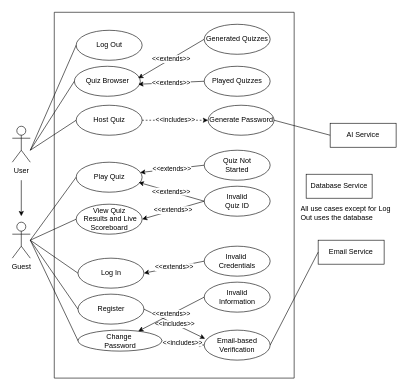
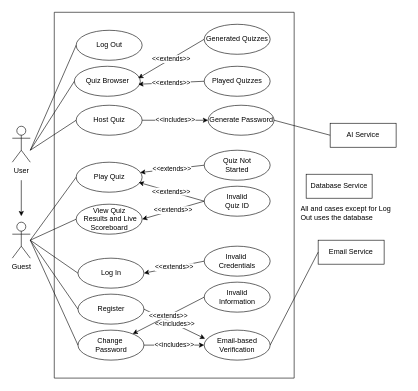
- <mxCell id="37" value="&amp;lt;&amp;lt;includes&amp;gt;&amp;gt;" style="endArrow=classic;html=1;rounded=0;entryX=0;entryY=0.5;entryDx=0;entryDy=0;exitX=1;exitY=0.5;exitDx=0;exitDy=0;dashed=1;" edge="1" parent="1" source="24" target="10"><mxGeometry width="50" height="50" relative="1" as="geometry"><mxPoint x="400" y="320" as="sourcePoint" /><mxPoint x="450" y="270" as="targetPoint" /></mxGeometry></mxCell>
+ <mxCell id="37" value="&amp;lt;&amp;lt;includes&amp;gt;&amp;gt;" style="endArrow=classic;html=1;rounded=0;entryX=0;entryY=0.5;entryDx=0;entryDy=0;exitX=1;exitY=0.5;exitDx=0;exitDy=0;" edge="1" parent="1" source="24" target="10"><mxGeometry width="50" height="50" relative="1" as="geometry"><mxPoint x="400" y="320" as="sourcePoint" /><mxPoint x="450" y="270" as="targetPoint" /></mxGeometry></mxCell>
- <mxCell id="22" value="All use cases except for Log Out uses the database" style="text;strokeColor=none;fillColor=none;align=left;verticalAlign=middle;spacingLeft=4;spacingRight=4;overflow=hidden;points=[[0,0.5],[1,0.5]];portConstraint=eastwest;rotatable=0;whiteSpace=wrap;html=1;" vertex="1" parent="1"><mxGeometry x="495" y="310" width="180" height="90" as="geometry" /></mxCell>
+ <mxCell id="22" value="All and cases except for Log Out uses the database" style="text;strokeColor=none;fillColor=none;align=left;verticalAlign=middle;spacingLeft=4;spacingRight=4;overflow=hidden;points=[[0,0.5],[1,0.5]];portConstraint=eastwest;rotatable=0;whiteSpace=wrap;html=1;" vertex="1" parent="1"><mxGeometry x="495" y="310" width="180" height="90" as="geometry" /></mxCell>
- <mxCell id="11" value="Change&amp;nbsp;&lt;div&gt;Password&lt;/div&gt;" style="ellipse;whiteSpace=wrap;html=1;" vertex="1" parent="1"><mxGeometry x="129.5" y="550" width="140" height="35" as="geometry" /></mxCell>
+ <mxCell id="11" value="Change&amp;nbsp;&lt;div&gt;Password&lt;/div&gt;" style="ellipse;whiteSpace=wrap;html=1;" vertex="1" parent="1"><mxGeometry x="129.5" y="550" width="110" height="50" as="geometry" /></mxCell>
